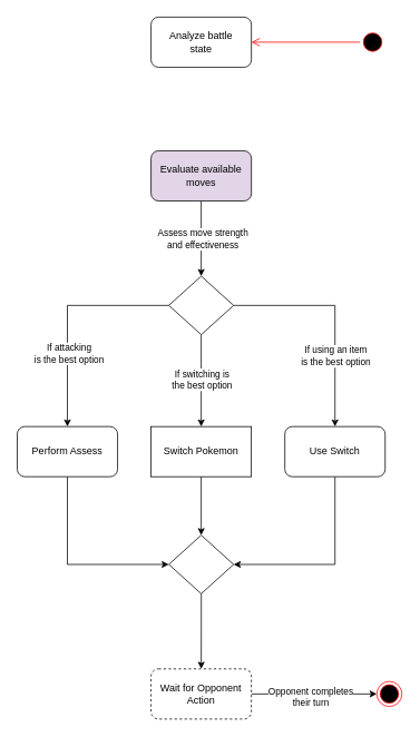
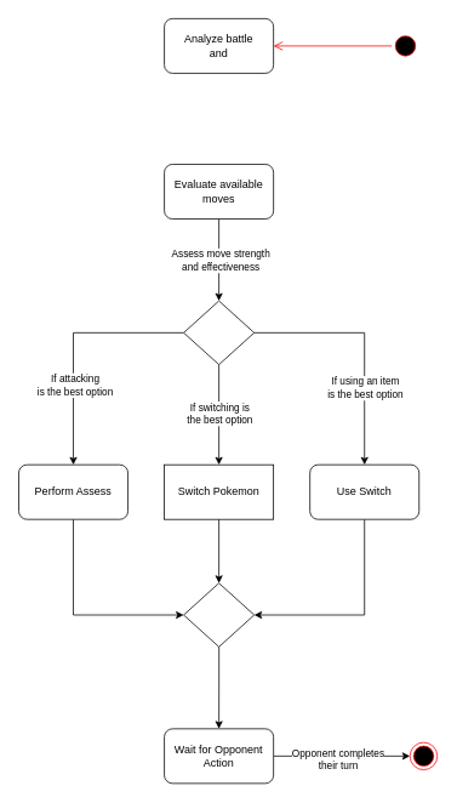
- <mxCell id="4" value="Analyze battle&lt;div&gt;state&lt;/div&gt;" style="rounded=1;whiteSpace=wrap;html=1;" parent="1" vertex="1"><mxGeometry x="180" y="20" width="120" height="60" as="geometry" /></mxCell>
+ <mxCell id="4" value="Analyze battle&lt;div&gt;and&lt;/div&gt;" style="rounded=1;whiteSpace=wrap;html=1;" parent="1" vertex="1"><mxGeometry x="180" y="20" width="120" height="60" as="geometry" /></mxCell>
- <mxCell id="7" value="Evaluate available&lt;div&gt;moves&lt;/div&gt;" style="rounded=1;whiteSpace=wrap;html=1;fillColor=#e1d5e7;" parent="1" vertex="1"><mxGeometry x="180" y="180" width="120" height="60" as="geometry" /></mxCell>
+ <mxCell id="7" value="Evaluate available&lt;div&gt;moves&lt;/div&gt;" style="rounded=1;whiteSpace=wrap;html=1;" parent="1" vertex="1"><mxGeometry x="180" y="180" width="120" height="60" as="geometry" /></mxCell>
- <mxCell id="22" value="Wait for Opponent&lt;div&gt;Action&lt;/div&gt;" style="rounded=1;whiteSpace=wrap;html=1;dashed=1;" parent="1" vertex="1"><mxGeometry x="180" y="800" width="120" height="60" as="geometry" /></mxCell>
+ <mxCell id="22" value="Wait for Opponent&lt;div&gt;Action&lt;/div&gt;" style="rounded=1;whiteSpace=wrap;html=1;" parent="1" vertex="1"><mxGeometry x="180" y="800" width="120" height="60" as="geometry" /></mxCell>
